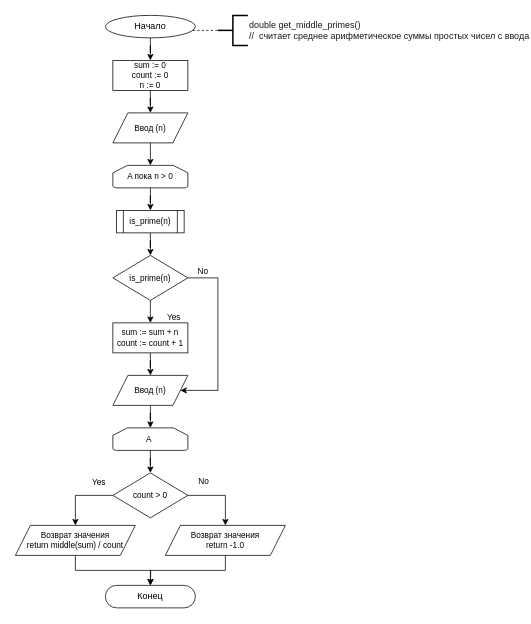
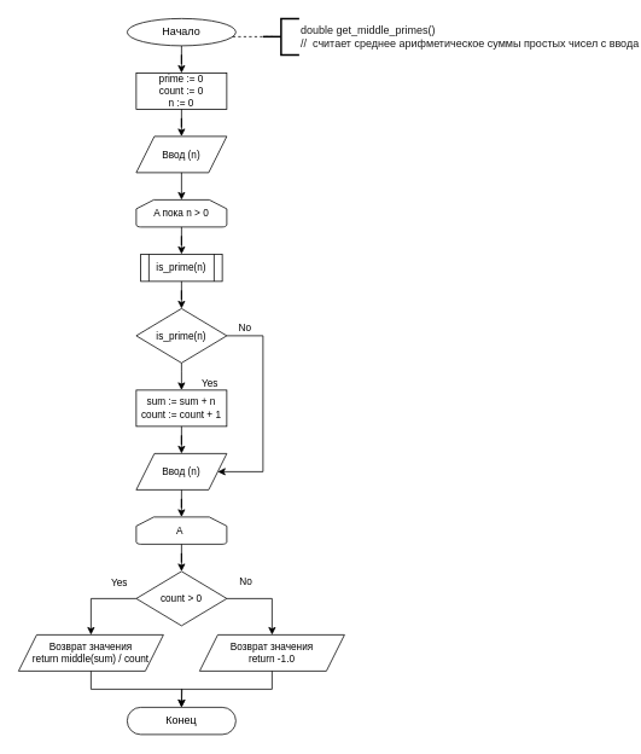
- <mxCell id="8" value="&lt;font color=&quot;#030303&quot;&gt;sum := 0&lt;br&gt;count := 0&lt;br&gt;n := 0&lt;br&gt;&lt;/font&gt;" style="rounded=0;whiteSpace=wrap;html=1;strokeColor=#000000;align=center;verticalAlign=middle;fontFamily=Helvetica;fontSize=11;fontColor=default;fillColor=none;" parent="1" vertex="1"><mxGeometry x="150" y="80" width="100" height="40" as="geometry" /></mxCell>
+ <mxCell id="8" value="&lt;font color=&quot;#030303&quot;&gt;prime := 0&lt;br&gt;count := 0&lt;br&gt;n := 0&lt;br&gt;&lt;/font&gt;" style="rounded=0;whiteSpace=wrap;html=1;strokeColor=#000000;align=center;verticalAlign=middle;fontFamily=Helvetica;fontSize=11;fontColor=default;fillColor=none;" parent="1" vertex="1"><mxGeometry x="150" y="80" width="100" height="40" as="geometry" /></mxCell>
